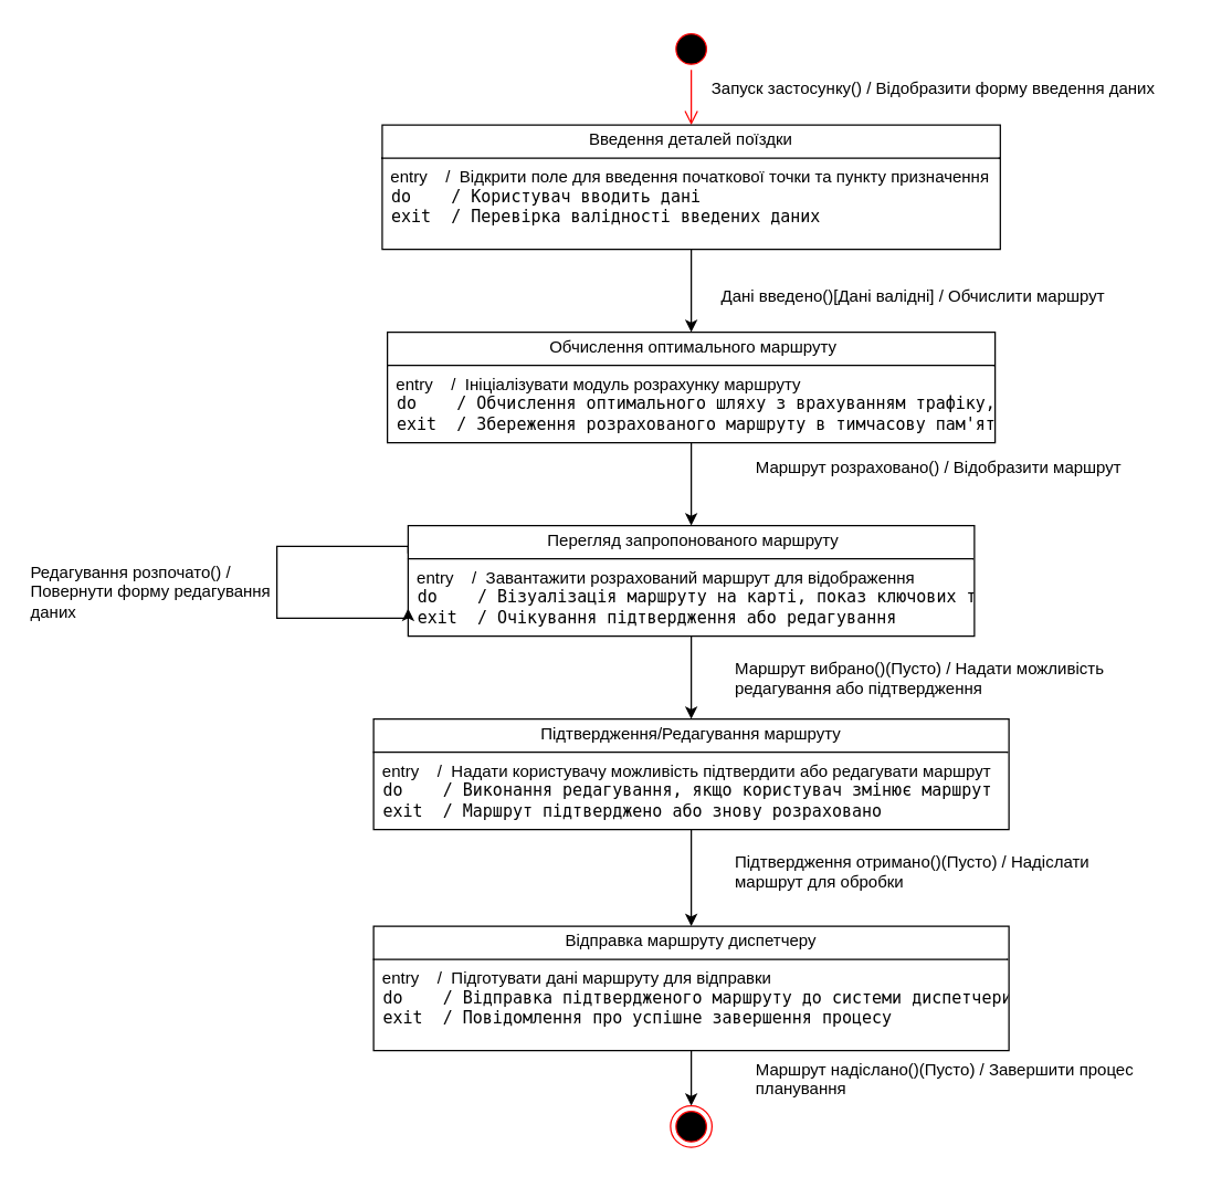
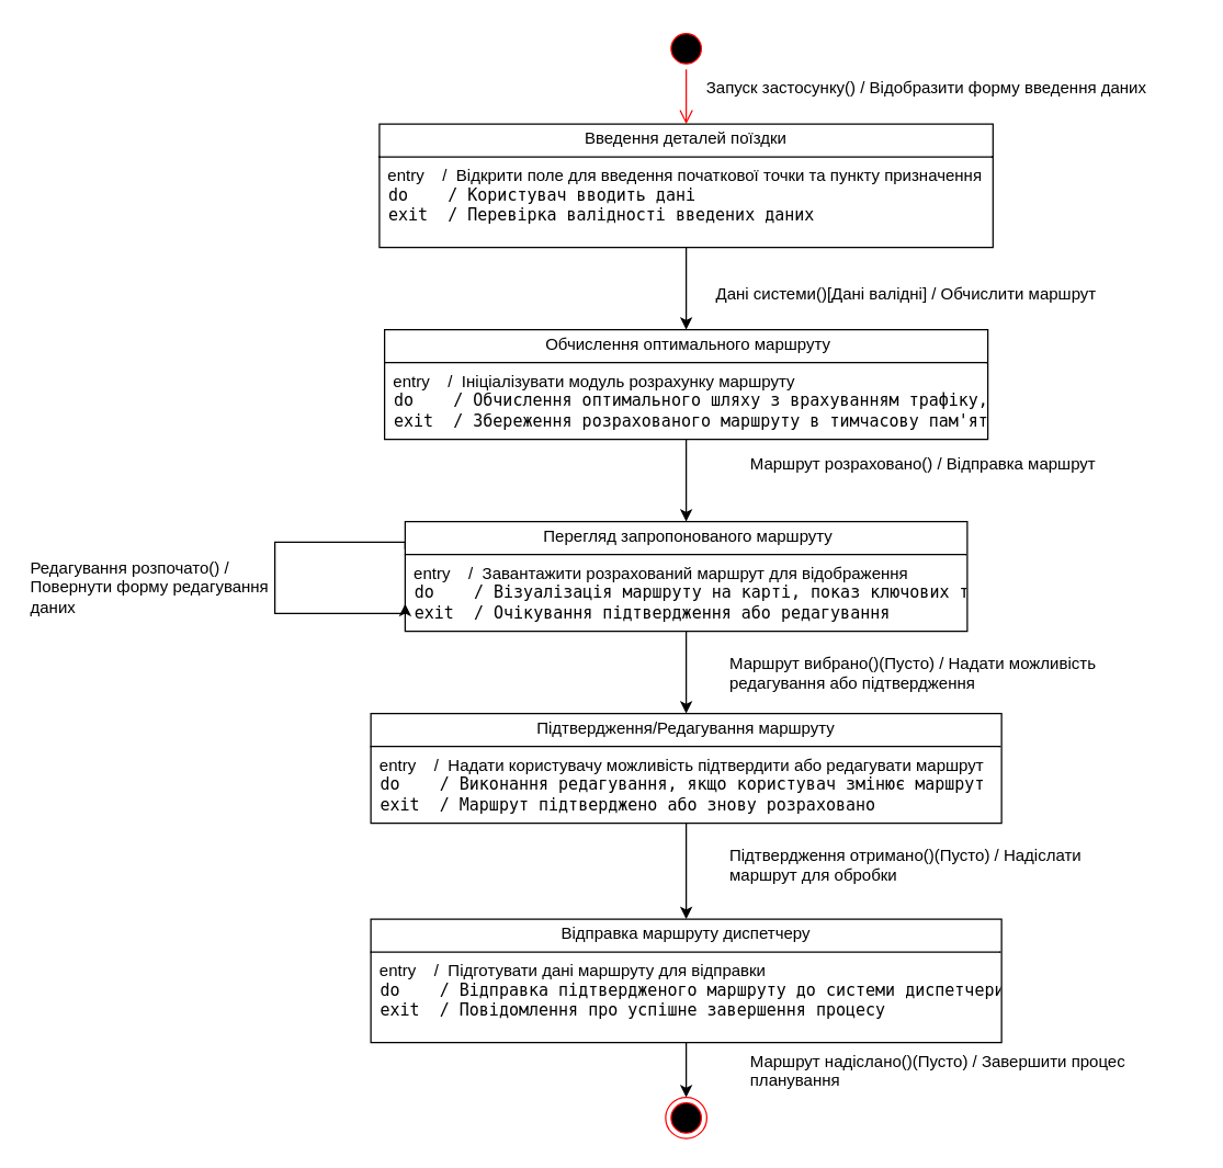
- <mxCell id="16" value="Дані введено()[Дані валідні] / Обчислити маршрут" style="text;whiteSpace=wrap;html=1;" vertex="1" parent="1"><mxGeometry x="520" y="200" width="350" height="40" as="geometry" /></mxCell>
+ <mxCell id="16" value="Дані системи()[Дані валідні] / Обчислити маршрут" style="text;whiteSpace=wrap;html=1;" vertex="1" parent="1"><mxGeometry x="520" y="200" width="350" height="40" as="geometry" /></mxCell>
- <mxCell id="17" value="Маршрут розраховано() / Відобразити маршрут" style="text;whiteSpace=wrap;html=1;" vertex="1" parent="1"><mxGeometry x="545" y="323.5" width="300" height="40" as="geometry" /></mxCell>
+ <mxCell id="17" value="Маршрут розраховано() / Відправка маршрут" style="text;whiteSpace=wrap;html=1;" vertex="1" parent="1"><mxGeometry x="545" y="323.5" width="300" height="40" as="geometry" /></mxCell>
